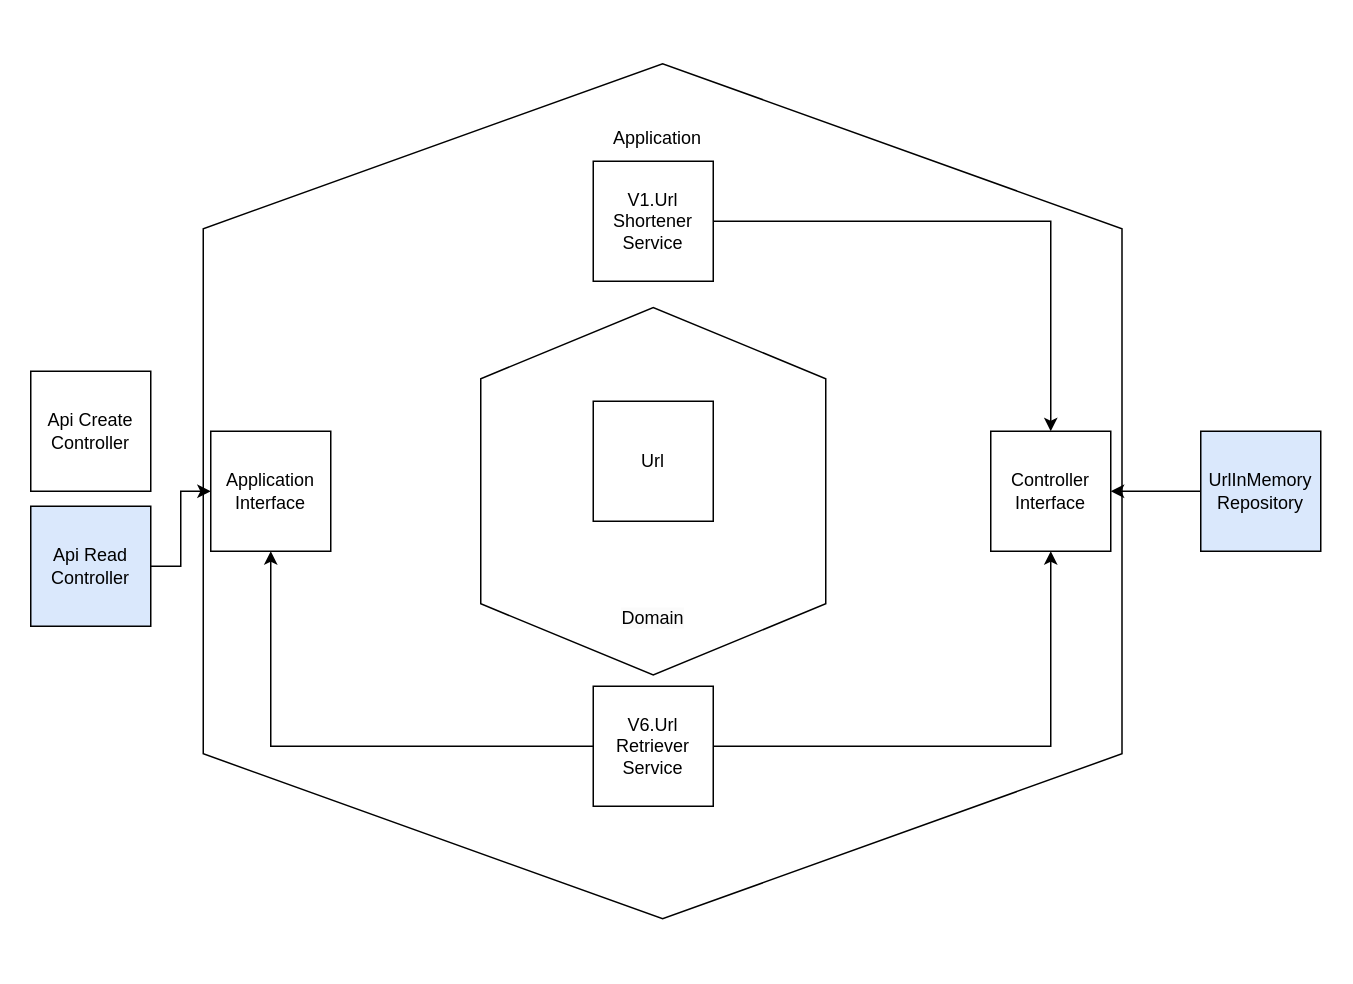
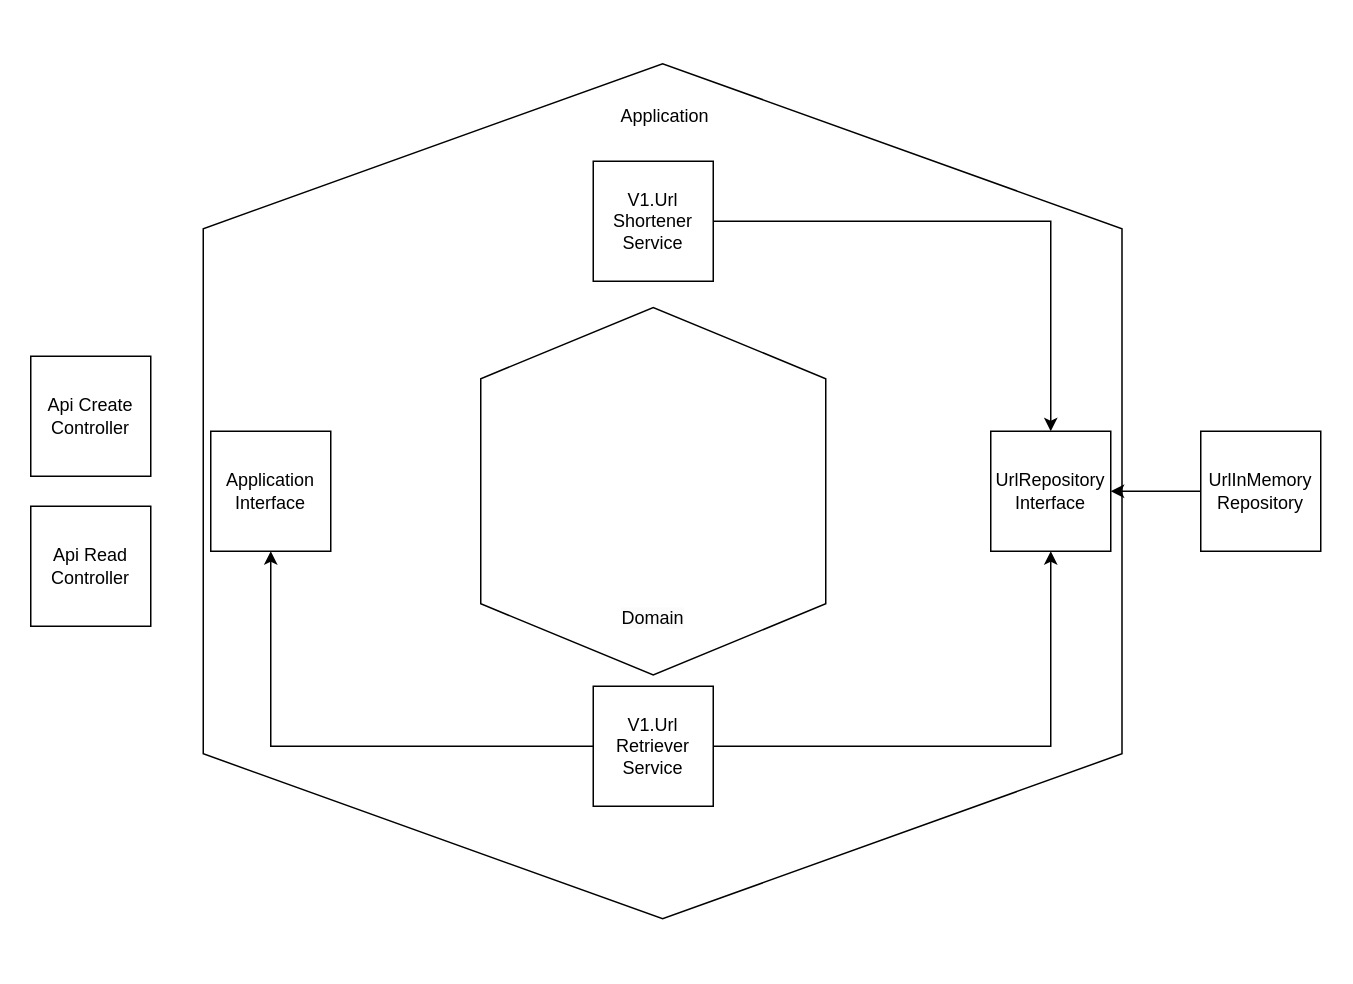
- <mxCell id="4" value="Application" style="text;html=1;align=center;verticalAlign=middle;whiteSpace=wrap;rounded=0;" vertex="1" parent="1"><mxGeometry x="407.5" y="77" width="60" height="30" as="geometry" /></mxCell>
+ <mxCell id="4" value="Application" style="text;html=1;align=center;verticalAlign=middle;whiteSpace=wrap;rounded=0;" vertex="1" parent="1"><mxGeometry x="412.5" y="62" width="60" height="30" as="geometry" /></mxCell>
- <mxCell id="11" value="Api Create Controller" style="whiteSpace=wrap;html=1;aspect=fixed;" vertex="1" parent="1"><mxGeometry x="20" y="247" width="80" height="80" as="geometry" /></mxCell>
+ <mxCell id="11" value="Api Create Controller" style="whiteSpace=wrap;html=1;aspect=fixed;" vertex="1" parent="1"><mxGeometry x="20" y="237" width="80" height="80" as="geometry" /></mxCell>
- <mxCell id="6" value="Url" style="whiteSpace=wrap;html=1;aspect=fixed;" vertex="1" parent="1"><mxGeometry x="395" y="267" width="80" height="80" as="geometry" /></mxCell>
- <mxCell id="7" value="Controller Interface" style="whiteSpace=wrap;html=1;aspect=fixed;" vertex="1" parent="1"><mxGeometry x="660" y="287" width="80" height="80" as="geometry" /></mxCell>
+ <mxCell id="7" value="UrlRepository Interface" style="whiteSpace=wrap;html=1;aspect=fixed;" vertex="1" parent="1"><mxGeometry x="660" y="287" width="80" height="80" as="geometry" /></mxCell>
- <mxCell id="9" value="UrlInMemory&lt;div&gt;Repository&lt;/div&gt;" style="whiteSpace=wrap;html=1;aspect=fixed;fillColor=#dae8fc;" vertex="1" parent="1"><mxGeometry x="800" y="287" width="80" height="80" as="geometry" /></mxCell>
+ <mxCell id="9" value="UrlInMemory&lt;div&gt;Repository&lt;/div&gt;" style="whiteSpace=wrap;html=1;aspect=fixed;" vertex="1" parent="1"><mxGeometry x="800" y="287" width="80" height="80" as="geometry" /></mxCell>
- <mxCell id="14" value="" style="edgeStyle=orthogonalEdgeStyle;rounded=0;orthogonalLoop=1;jettySize=auto;html=1;entryX=0;entryY=0.5;entryDx=0;entryDy=0;" edge="1" parent="1" source="15" target="10"><mxGeometry relative="1" as="geometry"><mxPoint x="140" y="427" as="targetPoint" /></mxGeometry></mxCell>
- <mxCell id="15" value="Api Read Controller" style="whiteSpace=wrap;html=1;aspect=fixed;fillColor=#dae8fc;" vertex="1" parent="1"><mxGeometry x="20" y="337" width="80" height="80" as="geometry" /></mxCell>
+ <mxCell id="15" value="Api Read Controller" style="whiteSpace=wrap;html=1;aspect=fixed;" vertex="1" parent="1"><mxGeometry x="20" y="337" width="80" height="80" as="geometry" /></mxCell>
- <mxCell id="18" value="V6.Url Retriever Service" style="whiteSpace=wrap;html=1;aspect=fixed;" vertex="1" parent="1"><mxGeometry x="395" y="457" width="80" height="80" as="geometry" /></mxCell>
+ <mxCell id="18" value="V1.Url Retriever Service" style="whiteSpace=wrap;html=1;aspect=fixed;" vertex="1" parent="1"><mxGeometry x="395" y="457" width="80" height="80" as="geometry" /></mxCell>
